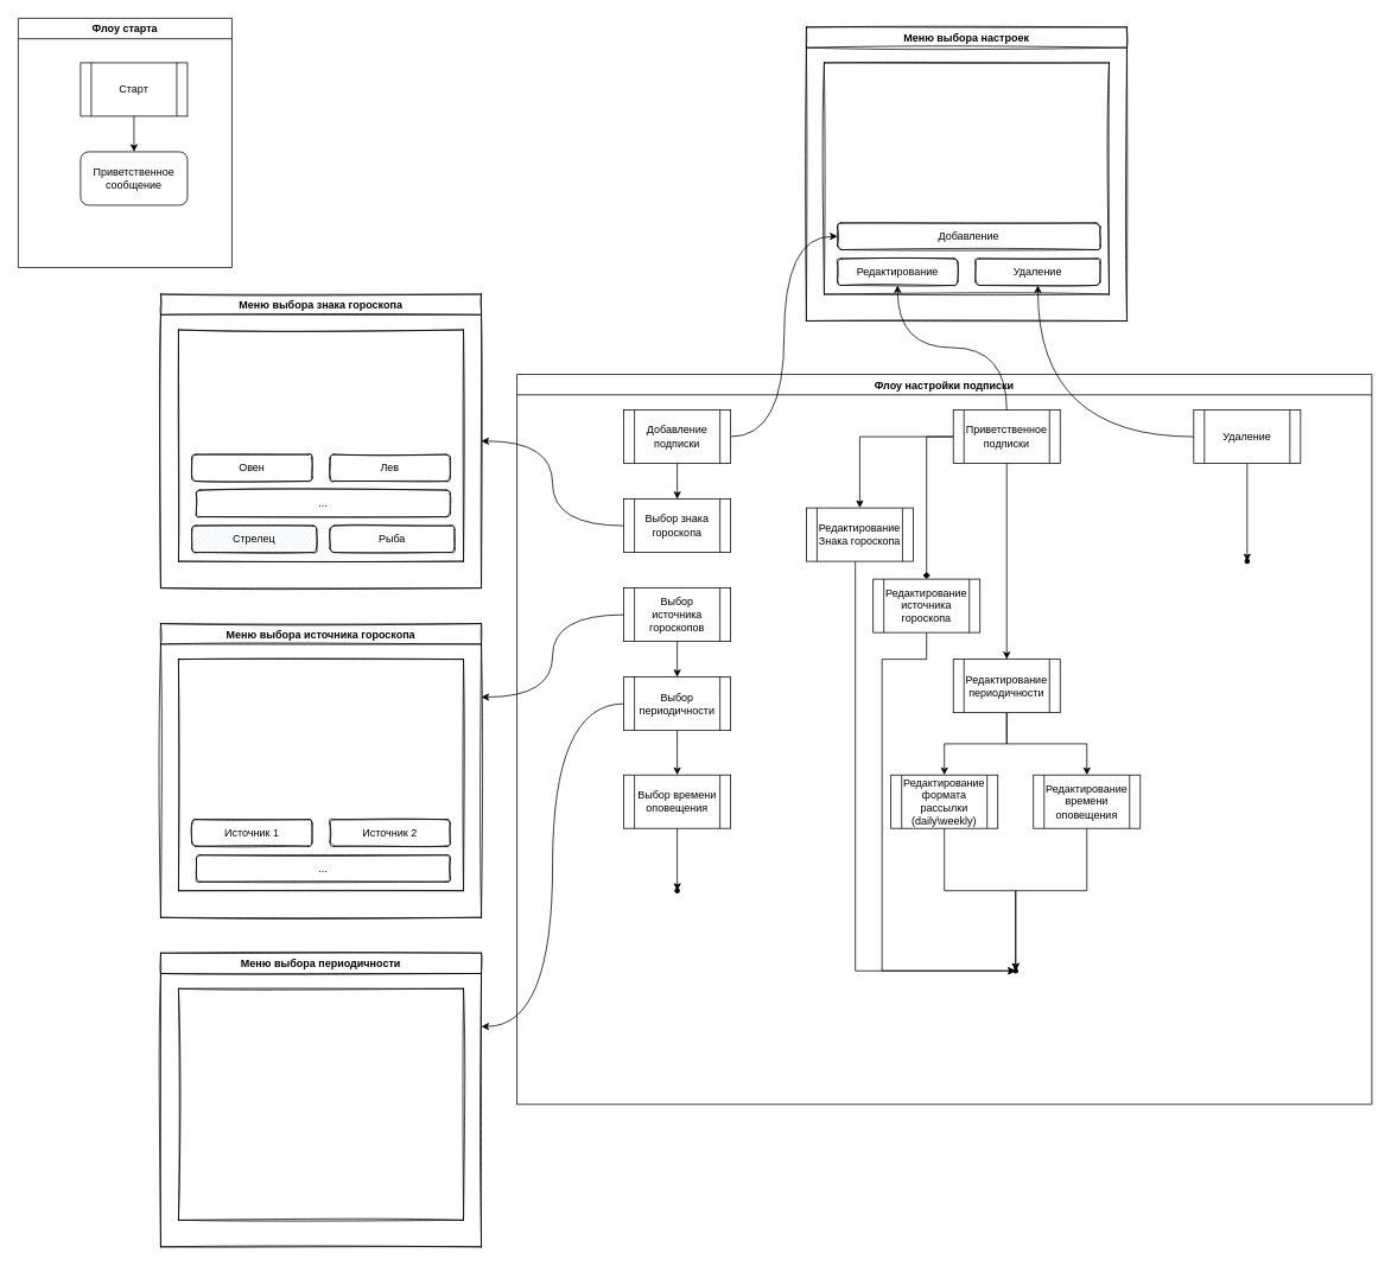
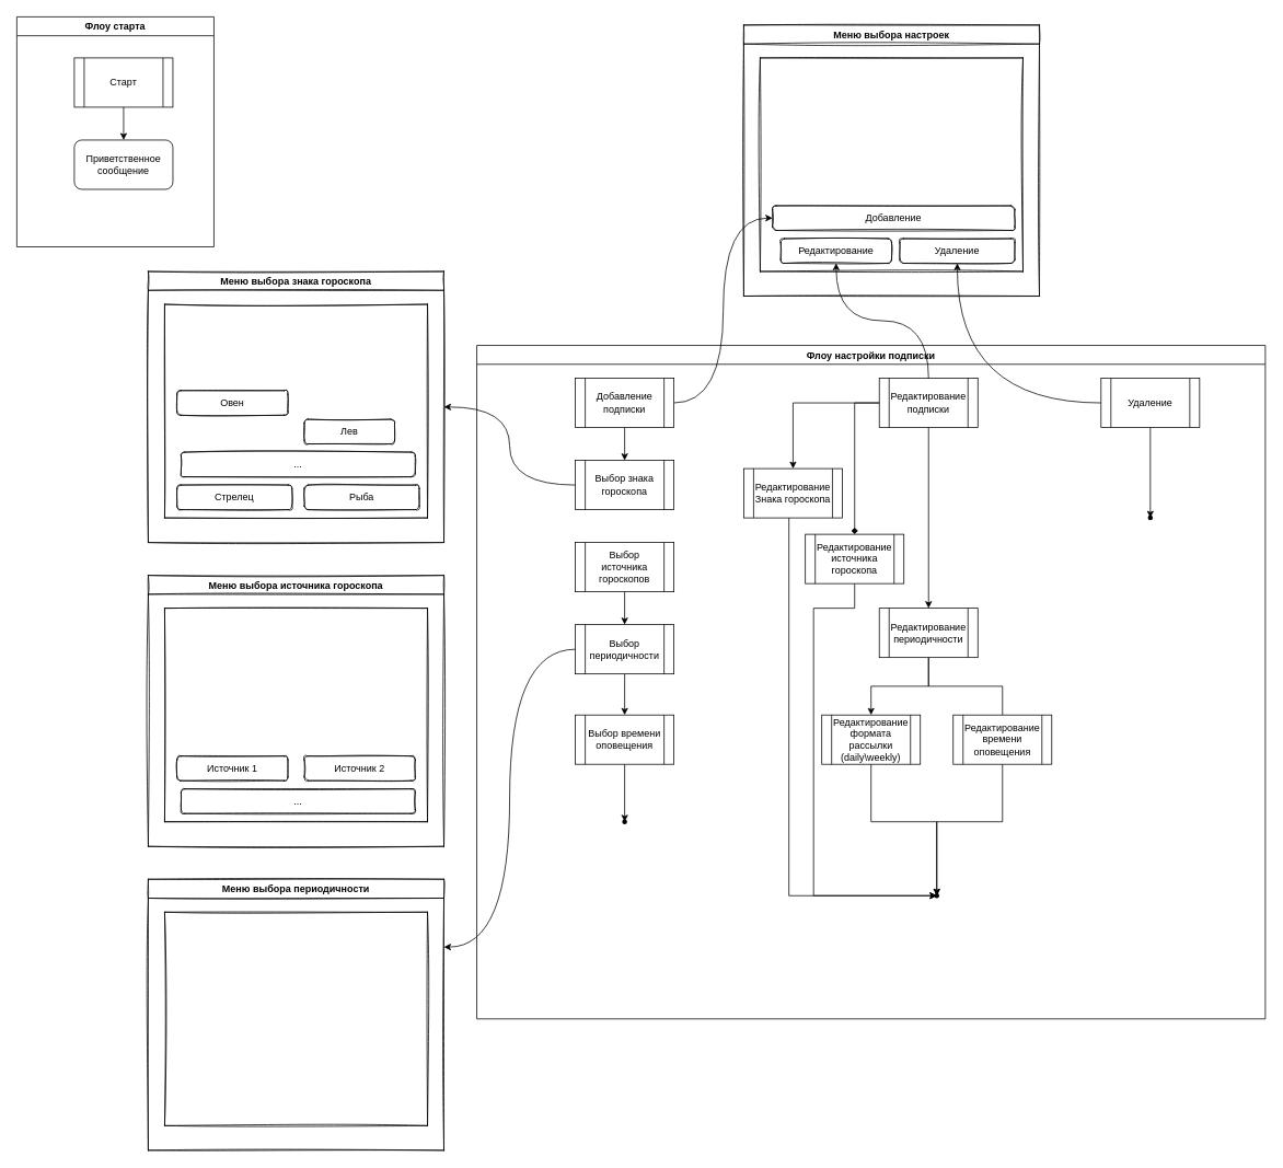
- <mxCell id="39" value="Редактирование" style="rounded=1;whiteSpace=wrap;html=1;sketch=1;" vertex="1" parent="36"><mxGeometry x="35" y="260" width="135" height="30" as="geometry" /></mxCell>
+ <mxCell id="39" value="Редактирование" style="rounded=1;whiteSpace=wrap;html=1;sketch=1;" vertex="1" parent="36"><mxGeometry x="45" y="260" width="135" height="30" as="geometry" /></mxCell>
- <mxCell id="12" value="Приветственное подписки" style="shape=process;whiteSpace=wrap;html=1;backgroundOutline=1;" vertex="1" parent="6"><mxGeometry x="490" y="40" width="120" height="60" as="geometry" /></mxCell>
+ <mxCell id="12" value="Редактирование подписки" style="shape=process;whiteSpace=wrap;html=1;backgroundOutline=1;" vertex="1" parent="6"><mxGeometry x="490" y="40" width="120" height="60" as="geometry" /></mxCell>
- <mxCell id="46" value="Овен" style="rounded=1;whiteSpace=wrap;html=1;sketch=1;" vertex="1" parent="44"><mxGeometry x="35" y="180" width="135" height="30" as="geometry" /></mxCell>
+ <mxCell id="46" value="Овен" style="rounded=1;whiteSpace=wrap;html=1;sketch=1;" vertex="1" parent="44"><mxGeometry x="35" y="145" width="135" height="30" as="geometry" /></mxCell>
- <mxCell id="49" value="Лев" style="rounded=1;whiteSpace=wrap;html=1;sketch=1;" vertex="1" parent="44"><mxGeometry x="190" y="180" width="135" height="30" as="geometry" /></mxCell>
+ <mxCell id="49" value="Лев" style="rounded=1;whiteSpace=wrap;html=1;sketch=1;" vertex="1" parent="44"><mxGeometry x="190" y="180" width="110" height="30" as="geometry" /></mxCell>
- <mxCell id="47" value="Стрелец" style="rounded=1;whiteSpace=wrap;html=1;sketch=1;fillColor=#dae8fc;" vertex="1" parent="44"><mxGeometry x="35" y="260" width="140" height="30" as="geometry" /></mxCell>
+ <mxCell id="47" value="Стрелец" style="rounded=1;whiteSpace=wrap;html=1;sketch=1;" vertex="1" parent="44"><mxGeometry x="35" y="260" width="140" height="30" as="geometry" /></mxCell>
- <mxCell id="57" style="edgeStyle=orthogonalEdgeStyle;curved=1;orthogonalLoop=1;jettySize=auto;html=1;entryX=1;entryY=0.25;entryDx=0;entryDy=0;" edge="1" parent="1" source="17" target="52"><mxGeometry relative="1" as="geometry" /></mxCell>
- <mxCell id="28" style="edgeStyle=orthogonalEdgeStyle;rounded=0;orthogonalLoop=1;jettySize=auto;html=1;entryX=0.5;entryY=0;entryDx=0;entryDy=0;" edge="1" parent="6" source="29" target="33"><mxGeometry relative="1" as="geometry" /></mxCell>
+ <mxCell id="28" style="edgeStyle=orthogonalEdgeStyle;rounded=0;orthogonalLoop=1;jettySize=auto;html=1;entryX=0.5;entryY=0;entryDx=0;entryDy=0;endArrow=none;" edge="1" parent="6" source="29" target="33"><mxGeometry relative="1" as="geometry" /></mxCell>
